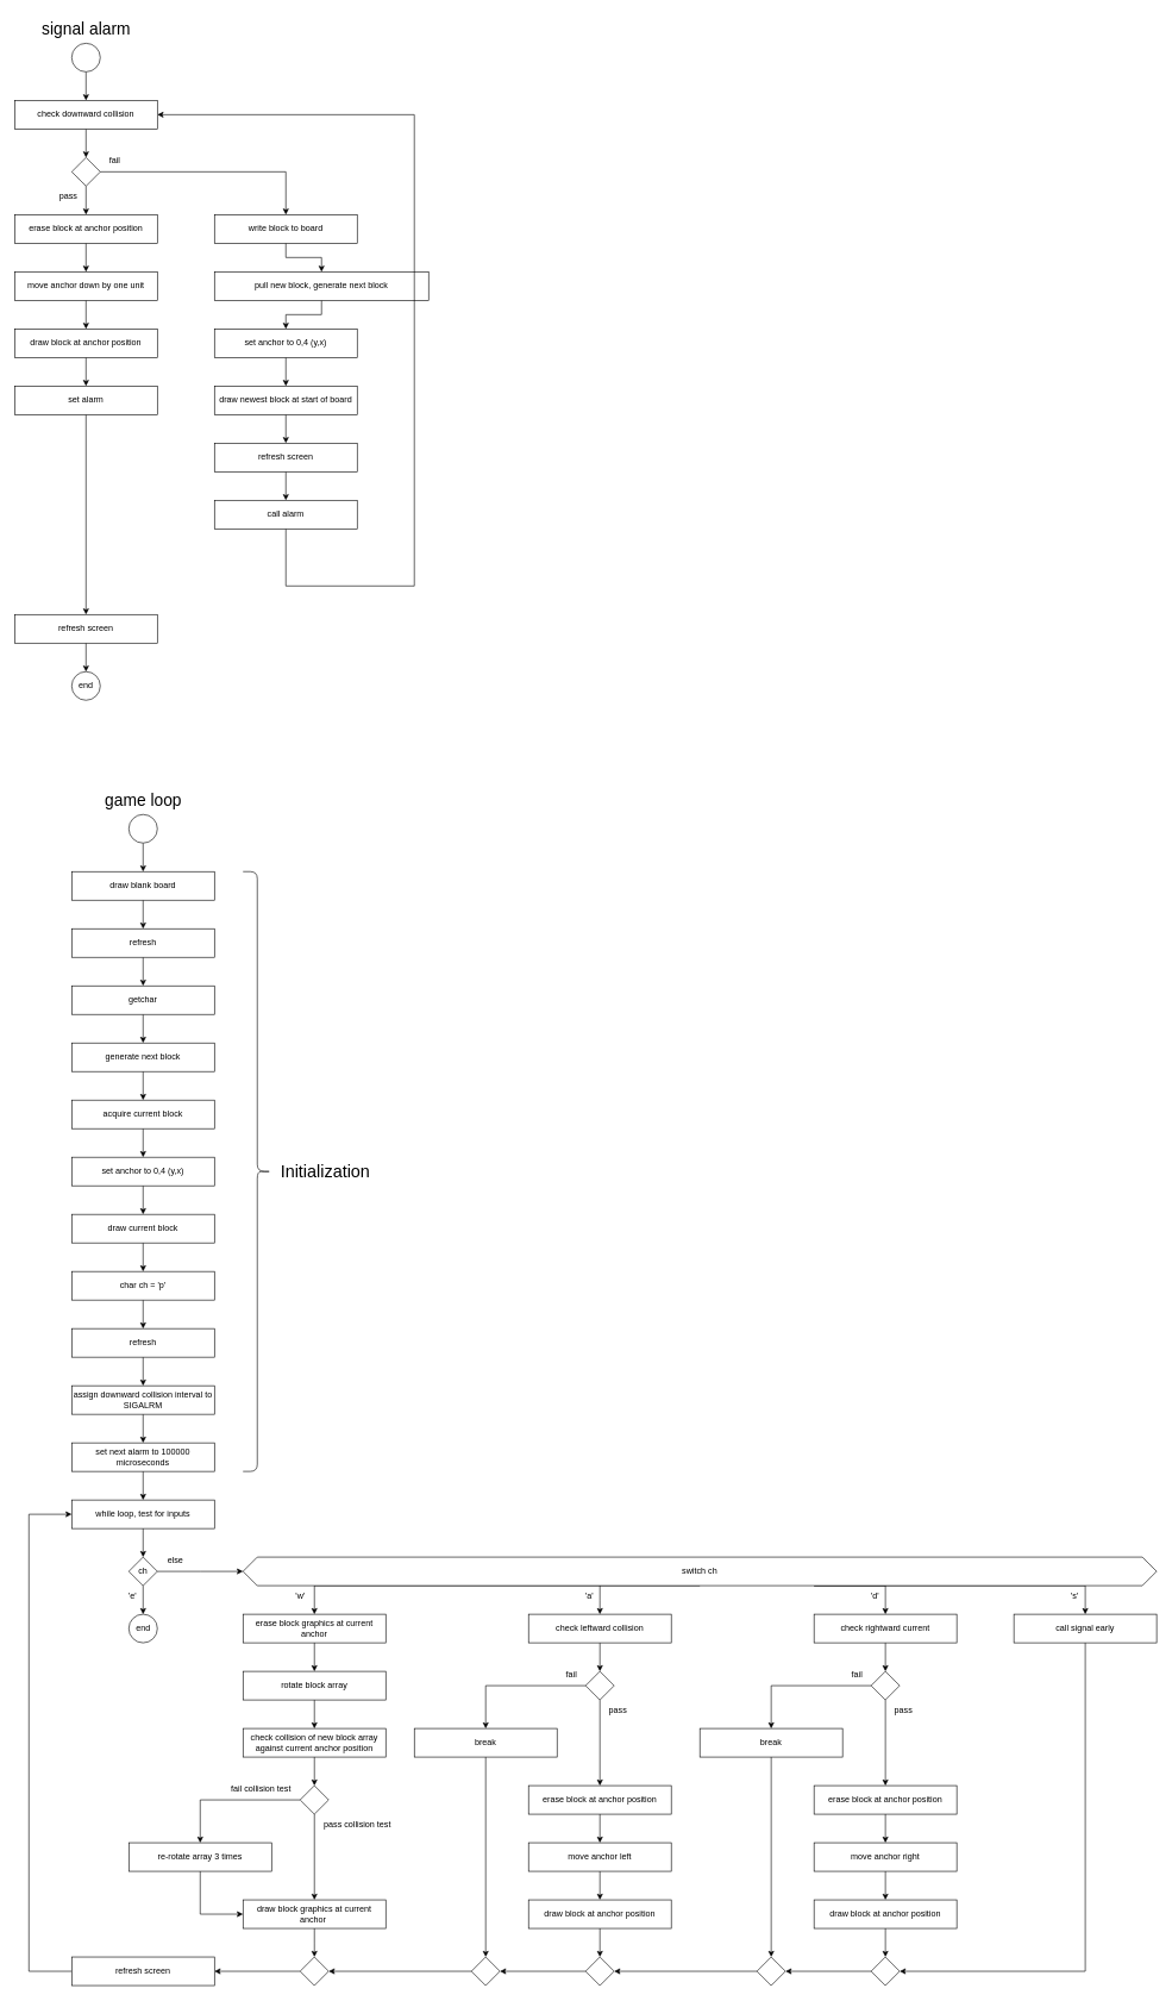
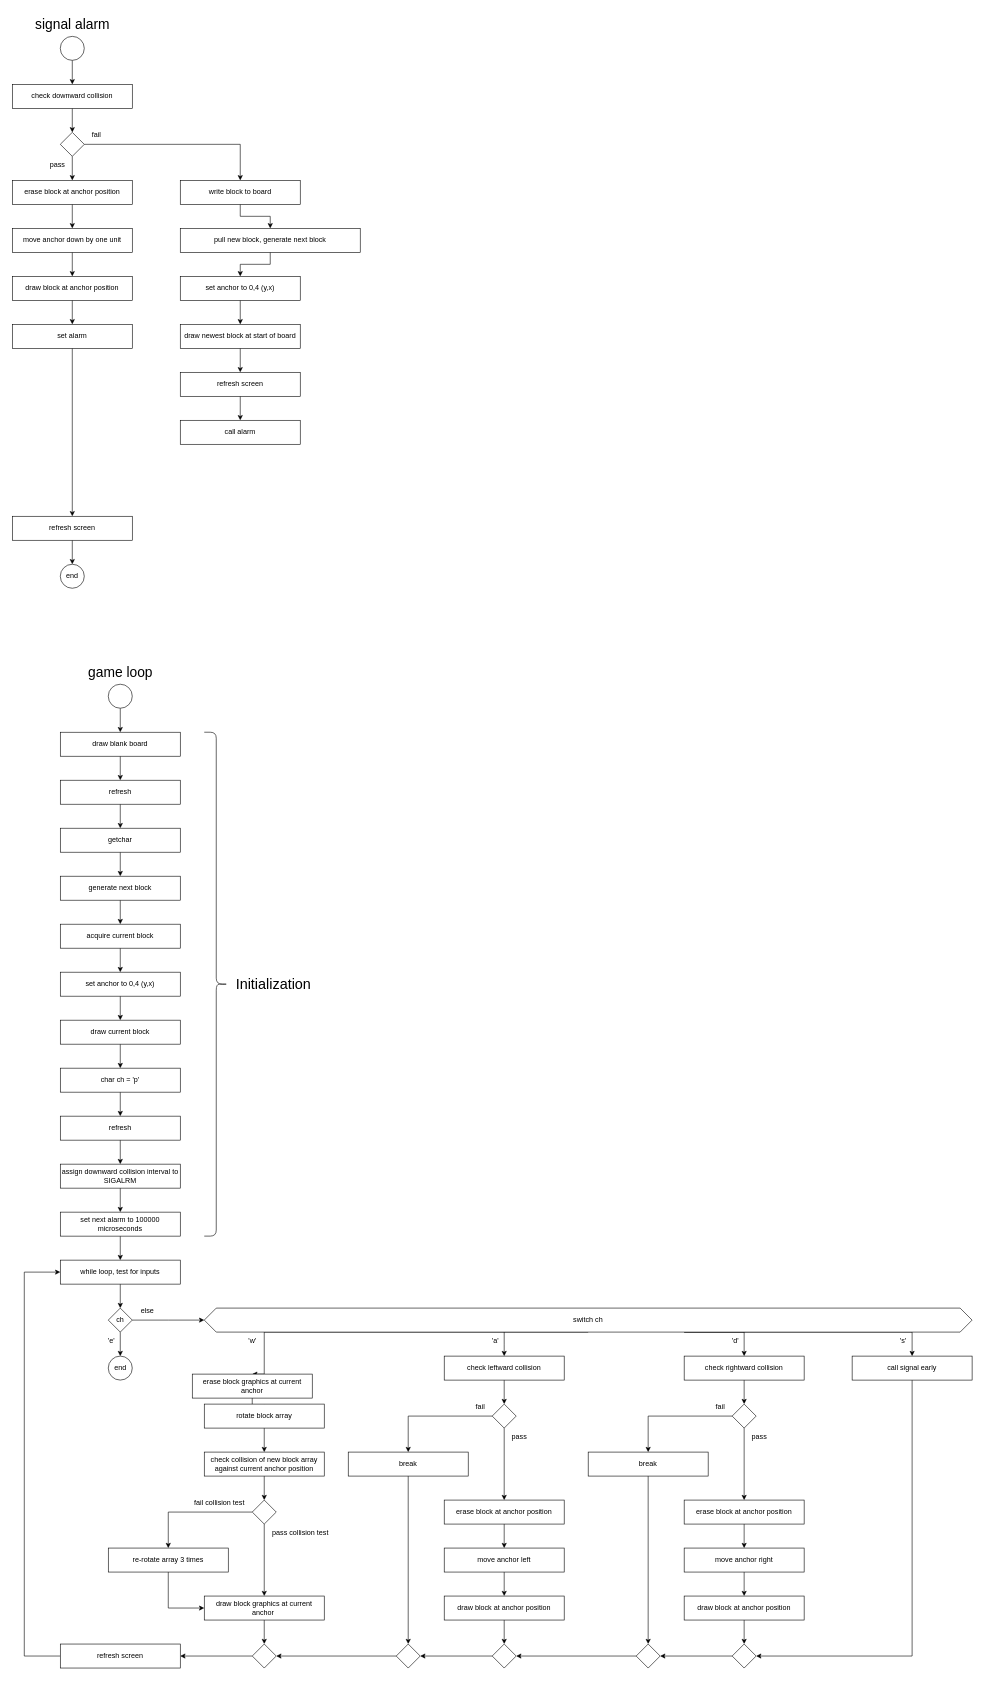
- <mxCell id="132" style="edgeStyle=orthogonalEdgeStyle;rounded=0;orthogonalLoop=1;jettySize=auto;html=1;entryX=1;entryY=0.5;entryDx=0;entryDy=0;fontSize=12;" edge="1" parent="1" source="133" target="110"><mxGeometry relative="1" as="geometry"><Array as="points"><mxPoint x="400" y="820" /><mxPoint x="580" y="820" /><mxPoint x="580" y="160" /></Array></mxGeometry></mxCell>
- <mxCell id="45" value="erase block graphics at current anchor" style="rounded=0;whiteSpace=wrap;html=1;fontSize=12;" vertex="1" parent="1"><mxGeometry x="340" y="2260" width="200" height="40" as="geometry" /></mxCell>
+ <mxCell id="45" value="erase block graphics at current anchor" style="rounded=0;whiteSpace=wrap;html=1;fontSize=12;" vertex="1" parent="1"><mxGeometry x="320" y="2290" width="200" height="40" as="geometry" /></mxCell>
- <mxCell id="83" value="check rightward current" style="rounded=0;whiteSpace=wrap;html=1;fontSize=12;" vertex="1" parent="1"><mxGeometry x="1140" y="2260" width="200" height="40" as="geometry" /></mxCell>
+ <mxCell id="83" value="check rightward collision" style="rounded=0;whiteSpace=wrap;html=1;fontSize=12;" vertex="1" parent="1"><mxGeometry x="1140" y="2260" width="200" height="40" as="geometry" /></mxCell>
